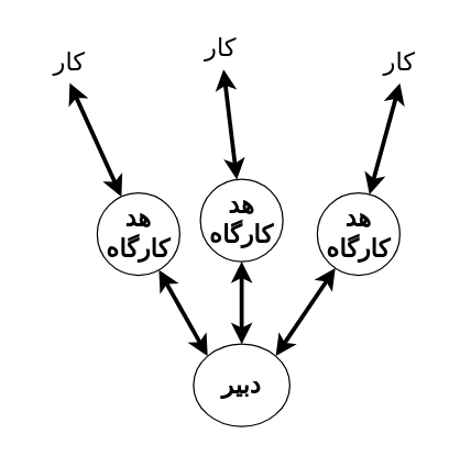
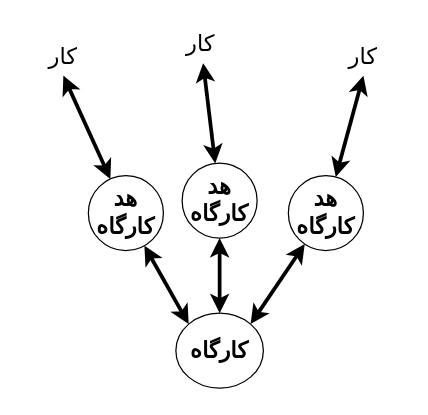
- <mxCell id="2" value="&lt;font style=&quot;font-size: 18px&quot;&gt;&lt;b&gt;دبیر&lt;/b&gt;&lt;/font&gt;" style="ellipse;whiteSpace=wrap;html=1;" vertex="1" parent="1"><mxGeometry x="140" y="250" width="70" height="60" as="geometry" /></mxCell>
+ <mxCell id="2" value="&lt;font style=&quot;font-size: 18px&quot;&gt;&lt;b&gt;کارگاه&lt;/b&gt;&lt;/font&gt;" style="ellipse;whiteSpace=wrap;html=1;" vertex="1" parent="1"><mxGeometry x="140" y="250" width="70" height="60" as="geometry" /></mxCell>
